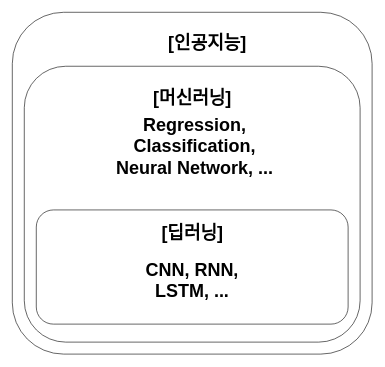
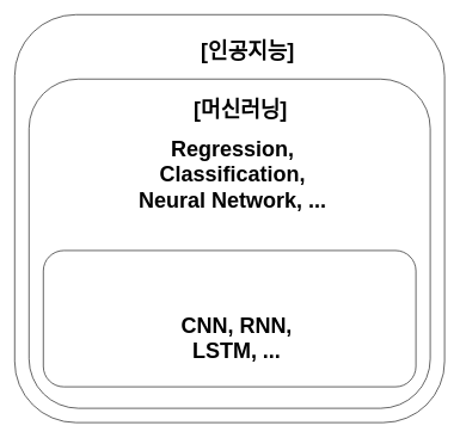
- <mxCell id="7" value="&lt;b&gt;&lt;font style=&quot;font-size: 30px&quot;&gt;[머신러닝]&lt;/font&gt;&lt;/b&gt;" style="text;html=1;strokeColor=none;fillColor=none;align=center;verticalAlign=middle;whiteSpace=wrap;rounded=0;" vertex="1" parent="5"><mxGeometry x="197.647" y="43.579" width="164.706" height="17.432" as="geometry" /></mxCell>
+ <mxCell id="7" value="&lt;b&gt;&lt;font style=&quot;font-size: 30px&quot;&gt;[머신러닝]&lt;/font&gt;&lt;/b&gt;" style="text;html=1;strokeColor=none;fillColor=none;align=center;verticalAlign=middle;whiteSpace=wrap;rounded=0;" vertex="1" parent="5"><mxGeometry x="212.647" y="33.579" width="164.706" height="17.432" as="geometry" /></mxCell>
- <mxCell id="11" value="&lt;b&gt;&lt;font style=&quot;font-size: 30px&quot;&gt;[딥러닝]&lt;/font&gt;&lt;/b&gt;" style="text;html=1;strokeColor=none;fillColor=none;align=center;verticalAlign=middle;whiteSpace=wrap;rounded=0;" vertex="1" parent="9"><mxGeometry x="178.75" y="31.737" width="162.5" height="13.132" as="geometry" /></mxCell>
- <mxCell id="12" value="&lt;span style=&quot;font-size: 30px&quot;&gt;&lt;b&gt;CNN, RNN, LSTM, ...&lt;/b&gt;&lt;/span&gt;" style="text;html=1;strokeColor=none;fillColor=none;align=center;verticalAlign=middle;whiteSpace=wrap;rounded=0;" vertex="1" parent="9"><mxGeometry x="142.188" y="84.626" width="235.625" height="65.662" as="geometry" /></mxCell>
+ <mxCell id="12" value="&lt;span style=&quot;font-size: 30px&quot;&gt;&lt;b&gt;CNN, RNN, LSTM, ...&lt;/b&gt;&lt;/span&gt;" style="text;html=1;strokeColor=none;fillColor=none;align=center;verticalAlign=middle;whiteSpace=wrap;rounded=0;" vertex="1" parent="9"><mxGeometry x="152.188" y="89.626" width="235.625" height="65.662" as="geometry" /></mxCell>
